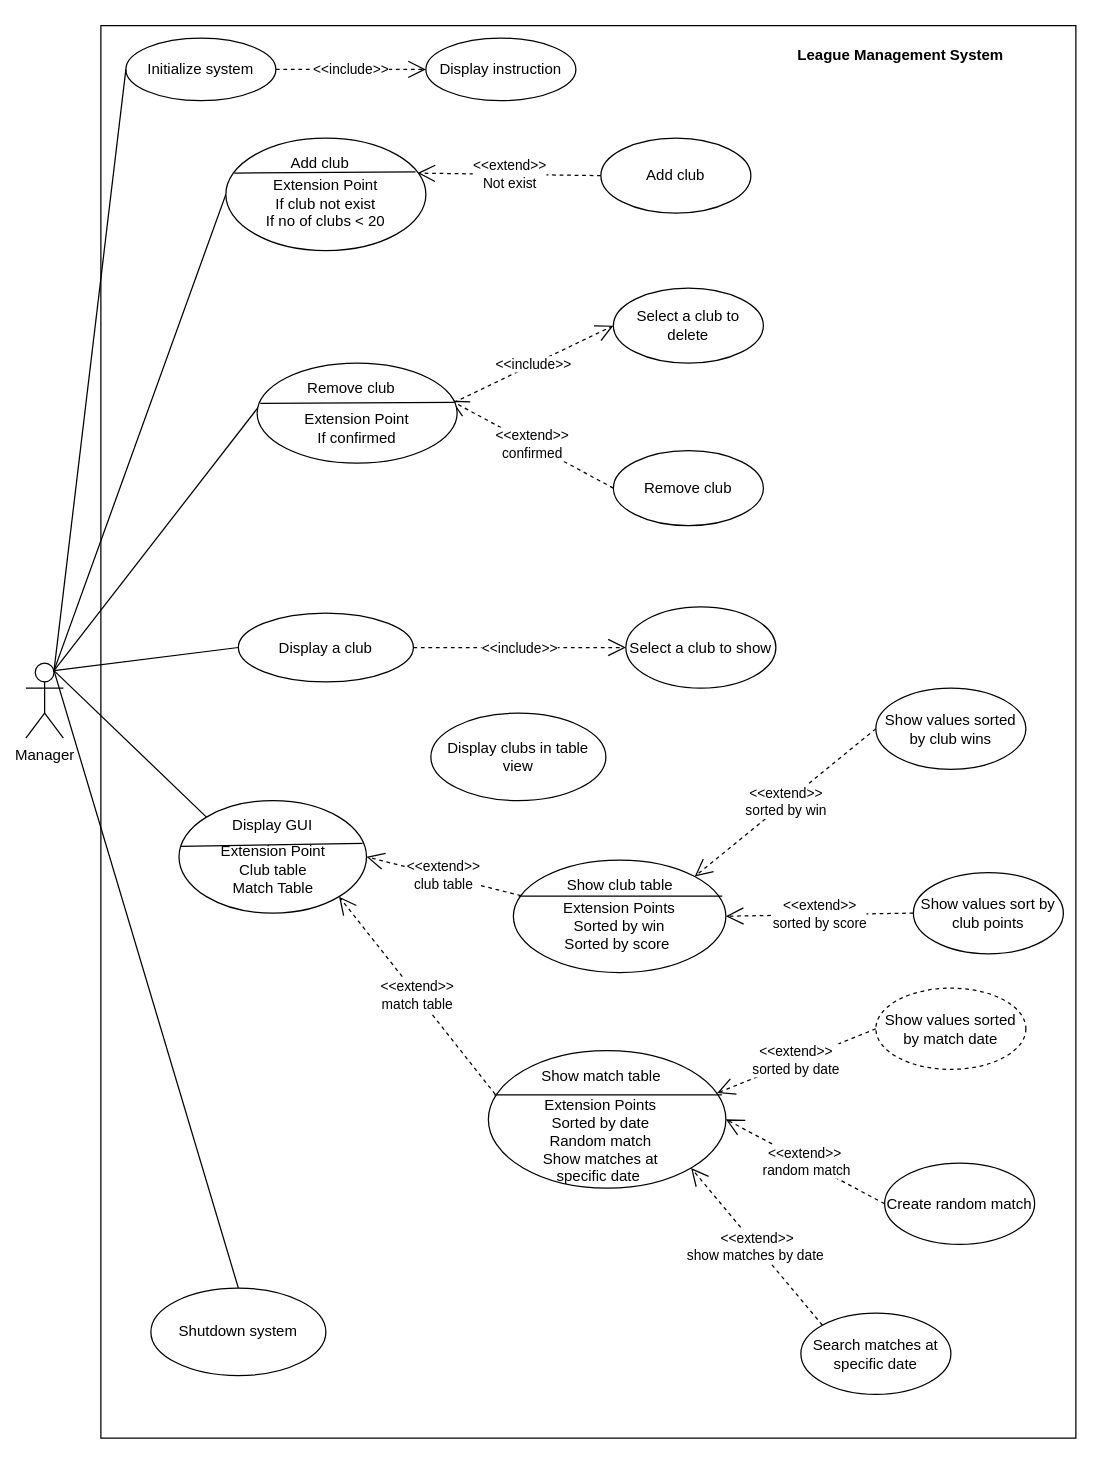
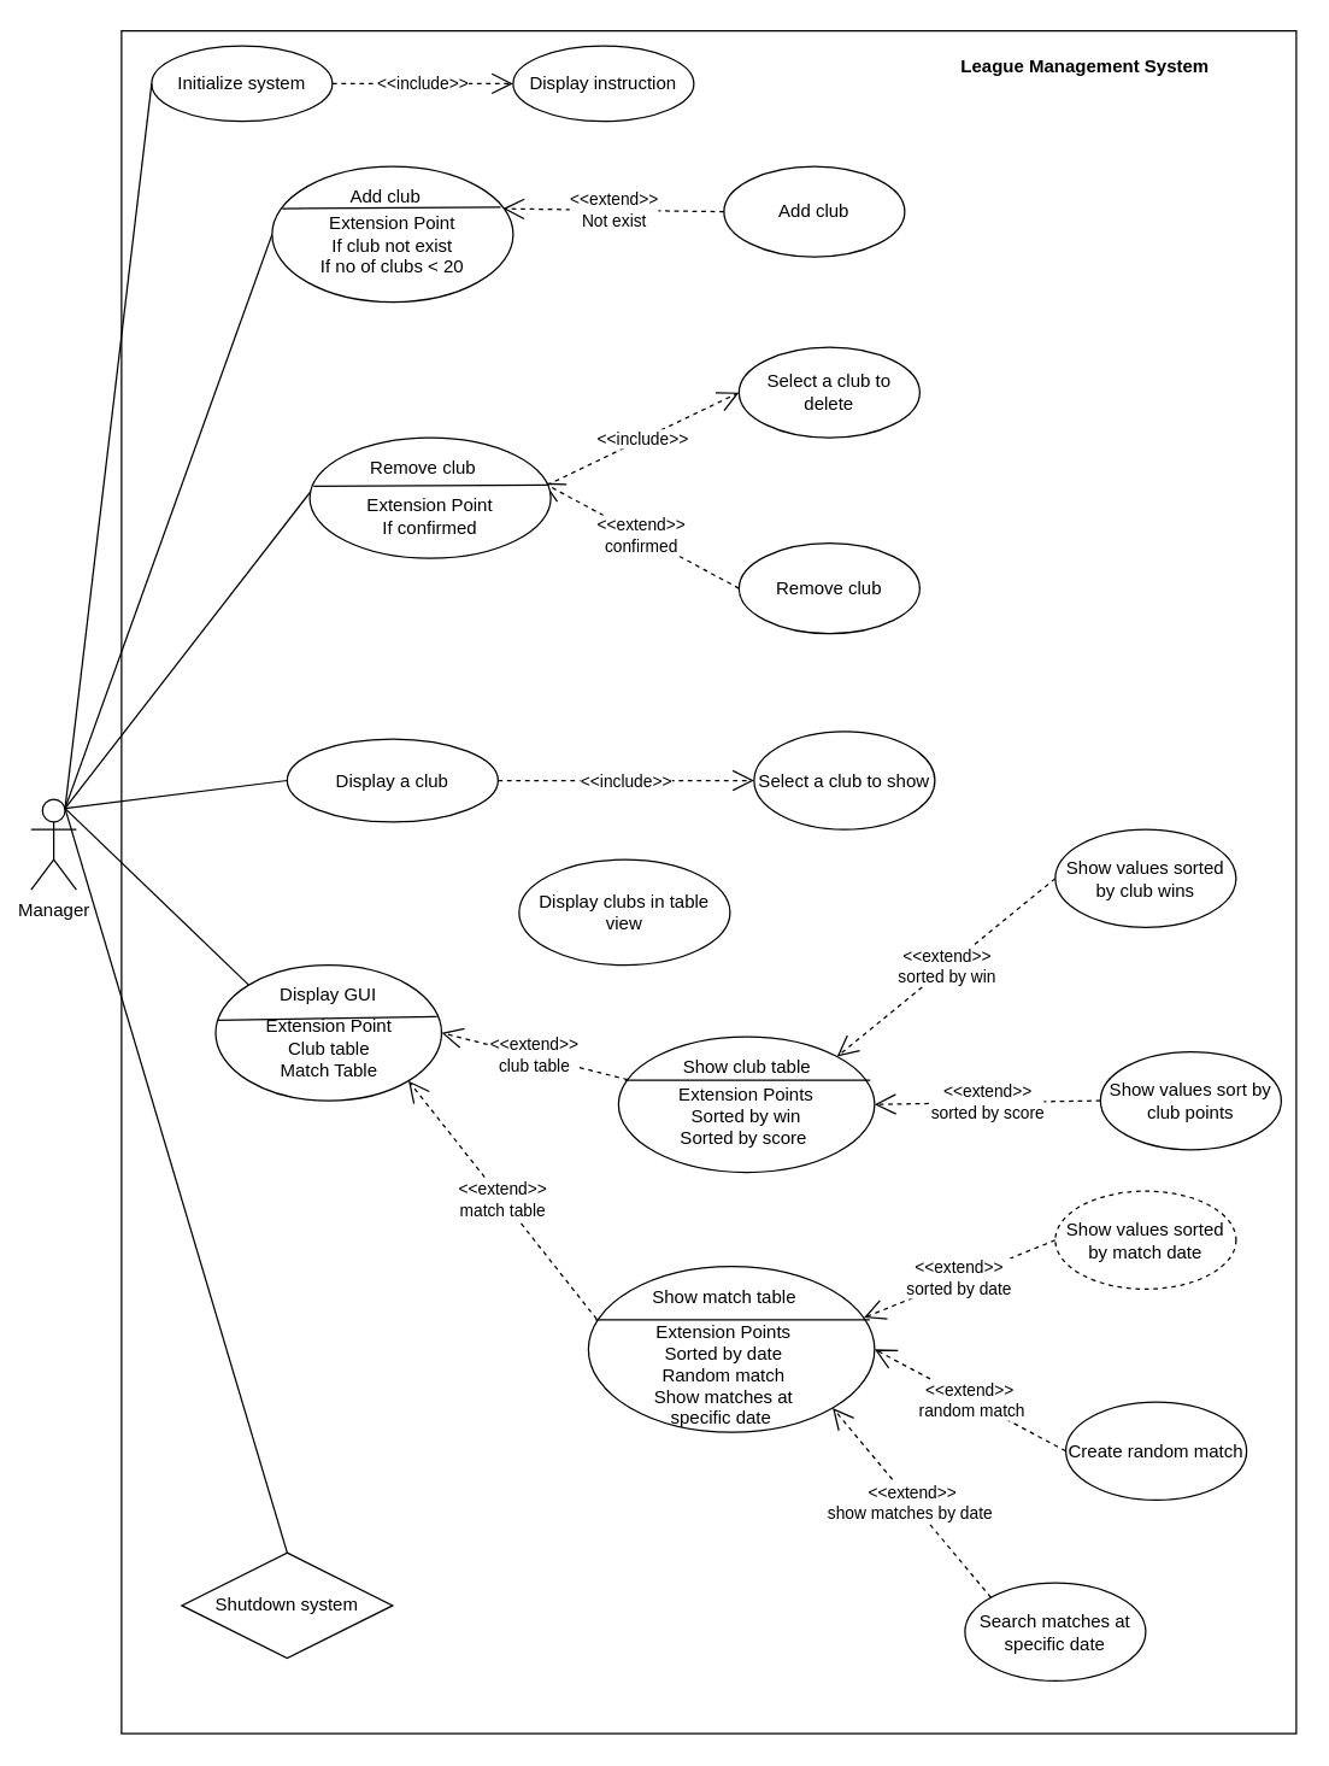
- <mxCell id="9" value="Shutdown system" style="ellipse;whiteSpace=wrap;html=1;" vertex="1" parent="1"><mxGeometry x="120" y="1030" width="140" height="70" as="geometry" /></mxCell>
+ <mxCell id="9" value="Shutdown system" style="rhombus;whiteSpace=wrap;html=1;" vertex="1" parent="1"><mxGeometry x="120" y="1030" width="140" height="70" as="geometry" /></mxCell>
